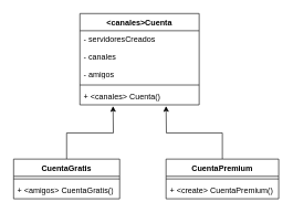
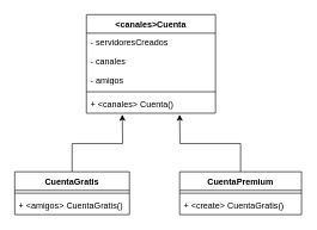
- <mxCell id="15" value="+ &amp;lt;create&amp;gt; CuentaPremium()" style="text;strokeColor=none;fillColor=none;align=left;verticalAlign=top;spacingLeft=4;spacingRight=4;overflow=hidden;rotatable=0;points=[[0,0.5],[1,0.5]];portConstraint=eastwest;whiteSpace=wrap;html=1;" vertex="1" parent="13"><mxGeometry y="34" width="170" height="26" as="geometry" /></mxCell>
+ <mxCell id="15" value="+ &amp;lt;create&amp;gt; CuentaGratis()" style="text;strokeColor=none;fillColor=none;align=left;verticalAlign=top;spacingLeft=4;spacingRight=4;overflow=hidden;rotatable=0;points=[[0,0.5],[1,0.5]];portConstraint=eastwest;whiteSpace=wrap;html=1;" vertex="1" parent="13"><mxGeometry y="34" width="170" height="26" as="geometry" /></mxCell>
